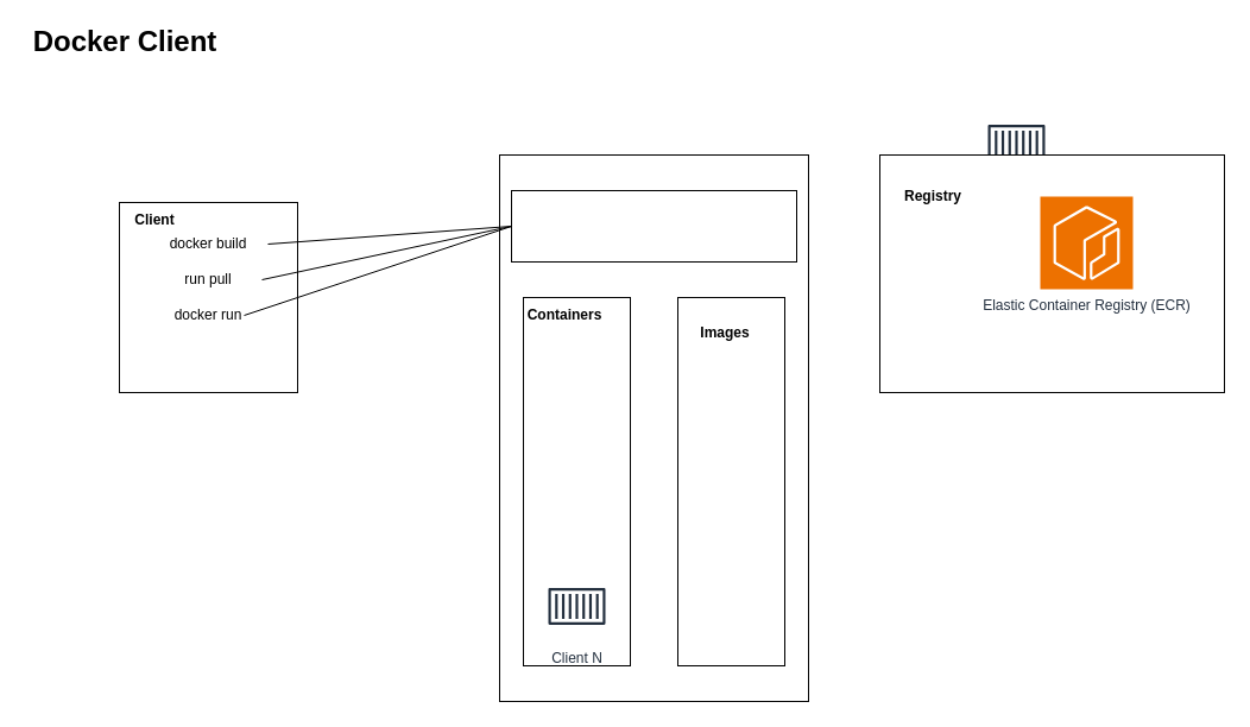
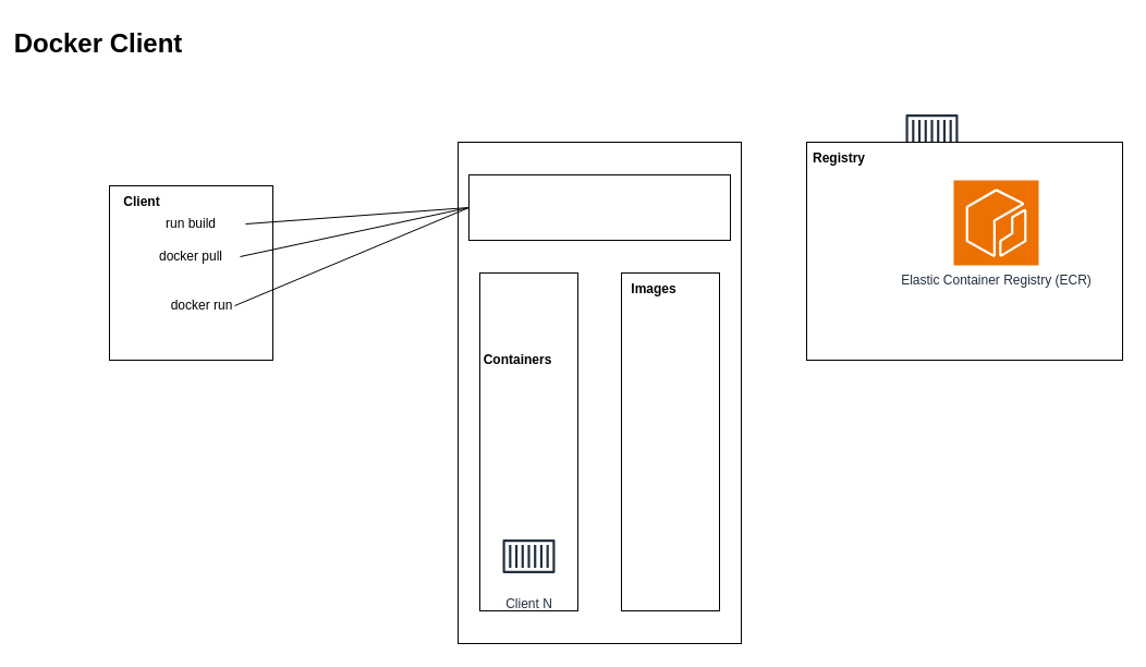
- <mxCell id="3" value="&lt;font style=&quot;font-size: 24px;&quot;&gt;&lt;b&gt;Docker Client&lt;/b&gt;&lt;/font&gt;" style="text;html=1;strokeColor=none;fillColor=none;align=center;verticalAlign=middle;whiteSpace=wrap;rounded=0;" vertex="1" parent="1"><mxGeometry y="20" width="170" height="30" as="geometry" x="20" /></mxCell>
+ <mxCell id="3" value="&lt;font style=&quot;font-size: 24px;&quot;&gt;&lt;b&gt;Docker Client&lt;/b&gt;&lt;/font&gt;" style="text;html=1;strokeColor=none;fillColor=none;align=center;verticalAlign=middle;whiteSpace=wrap;rounded=0;" vertex="1" parent="1"><mxGeometry x="5" y="25" width="170" height="30" as="geometry" /></mxCell>
- <mxCell id="20" value="&lt;b&gt;Registry&lt;/b&gt;" style="text;html=1;strokeColor=none;fillColor=none;align=center;verticalAlign=middle;whiteSpace=wrap;rounded=0;" vertex="1" parent="1"><mxGeometry x="755" y="150" width="60" height="30" as="geometry" /></mxCell>
+ <mxCell id="20" value="&lt;b&gt;Registry&lt;/b&gt;" style="text;html=1;strokeColor=none;fillColor=none;align=center;verticalAlign=middle;whiteSpace=wrap;rounded=0;" vertex="1" parent="1"><mxGeometry x="740" width="60" height="30" as="geometry" y="130" /></mxCell>
- <mxCell id="5" value="docker build" style="text;html=1;strokeColor=none;fillColor=none;align=center;verticalAlign=middle;whiteSpace=wrap;rounded=0;" vertex="1" parent="1"><mxGeometry x="125" y="190" width="100" height="30" as="geometry" /></mxCell>
+ <mxCell id="5" value="run build" style="text;html=1;strokeColor=none;fillColor=none;align=center;verticalAlign=middle;whiteSpace=wrap;rounded=0;" vertex="1" parent="1"><mxGeometry x="125" y="190" width="100" height="30" as="geometry" /></mxCell>
- <mxCell id="4" value="run pull" style="text;html=1;strokeColor=none;fillColor=none;align=center;verticalAlign=middle;whiteSpace=wrap;rounded=0;" vertex="1" parent="1"><mxGeometry x="130" y="220" width="90" height="30" as="geometry" /></mxCell>
+ <mxCell id="4" value="docker pull" style="text;html=1;strokeColor=none;fillColor=none;align=center;verticalAlign=middle;whiteSpace=wrap;rounded=0;" vertex="1" parent="1"><mxGeometry x="130" y="220" width="90" height="30" as="geometry" /></mxCell>
- <mxCell id="6" value="docker run" style="text;html=1;strokeColor=none;fillColor=none;align=center;verticalAlign=middle;whiteSpace=wrap;rounded=0;" vertex="1" parent="1"><mxGeometry x="145" y="250" width="60" height="30" as="geometry" /></mxCell>
+ <mxCell id="6" value="docker run" style="text;html=1;strokeColor=none;fillColor=none;align=center;verticalAlign=middle;whiteSpace=wrap;rounded=0;" vertex="1" parent="1"><mxGeometry x="155" y="265" width="60" height="30" as="geometry" /></mxCell>
- <mxCell id="13" value="&lt;b&gt;Containers&lt;/b&gt;" style="text;html=1;strokeColor=none;fillColor=none;align=center;verticalAlign=middle;whiteSpace=wrap;rounded=0;" vertex="1" parent="1"><mxGeometry x="445" y="250" width="60" height="30" as="geometry" /></mxCell>
+ <mxCell id="13" value="&lt;b&gt;Containers&lt;/b&gt;" style="text;html=1;strokeColor=none;fillColor=none;align=center;verticalAlign=middle;whiteSpace=wrap;rounded=0;" vertex="1" parent="1"><mxGeometry x="445" y="315" width="60" height="30" as="geometry" /></mxCell>
- <mxCell id="18" value="&lt;b&gt;Images&lt;/b&gt;" style="text;html=1;strokeColor=none;fillColor=none;align=center;verticalAlign=middle;whiteSpace=wrap;rounded=0;" vertex="1" parent="1"><mxGeometry x="580" y="265" width="60" height="30" as="geometry" /></mxCell>
+ <mxCell id="18" value="&lt;b&gt;Images&lt;/b&gt;" style="text;html=1;strokeColor=none;fillColor=none;align=center;verticalAlign=middle;whiteSpace=wrap;rounded=0;" vertex="1" parent="1"><mxGeometry x="570" y="250" width="60" height="30" as="geometry" /></mxCell>
